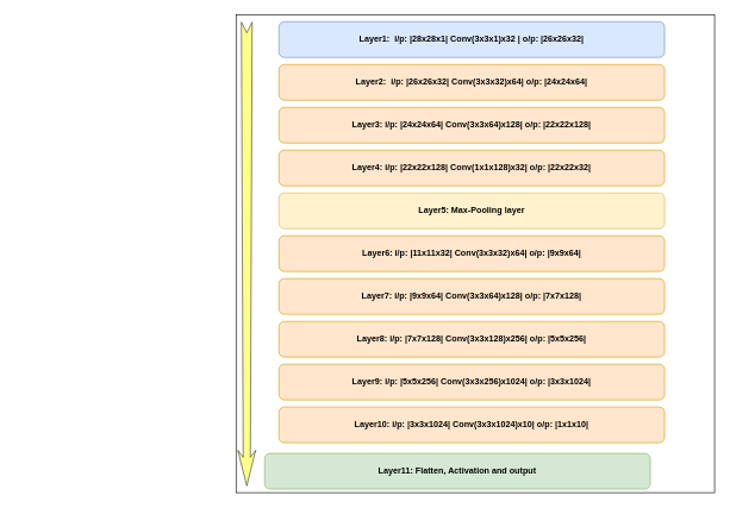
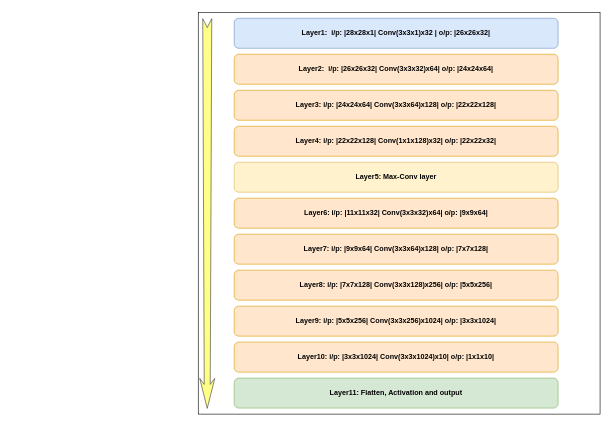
- <mxCell id="9" value="&lt;b&gt;Layer5: Max-Pooling layer&lt;/b&gt;" style="rounded=1;whiteSpace=wrap;html=1;fillColor=#fff2cc;strokeColor=#d6b656;" vertex="1" parent="3"><mxGeometry x="60" y="250" width="540" height="50" as="geometry" /></mxCell>
+ <mxCell id="9" value="&lt;b&gt;Layer5: Max-Conv layer&lt;/b&gt;" style="rounded=1;whiteSpace=wrap;html=1;fillColor=#fff2cc;strokeColor=#d6b656;" vertex="1" parent="3"><mxGeometry x="60" y="250" width="540" height="50" as="geometry" /></mxCell>
- <mxCell id="15" value="&lt;b&gt;Layer11: Flatten, Activation and output&lt;/b&gt;" style="rounded=1;whiteSpace=wrap;html=1;fillColor=#d5e8d4;strokeColor=#82b366;" vertex="1" parent="3"><mxGeometry x="40" y="615" width="540" height="50" as="geometry" /></mxCell>
+ <mxCell id="15" value="&lt;b&gt;Layer11: Flatten, Activation and output&lt;/b&gt;" style="rounded=1;whiteSpace=wrap;html=1;fillColor=#d5e8d4;strokeColor=#82b366;" vertex="1" parent="3"><mxGeometry x="60" y="610" width="540" height="50" as="geometry" /></mxCell>
